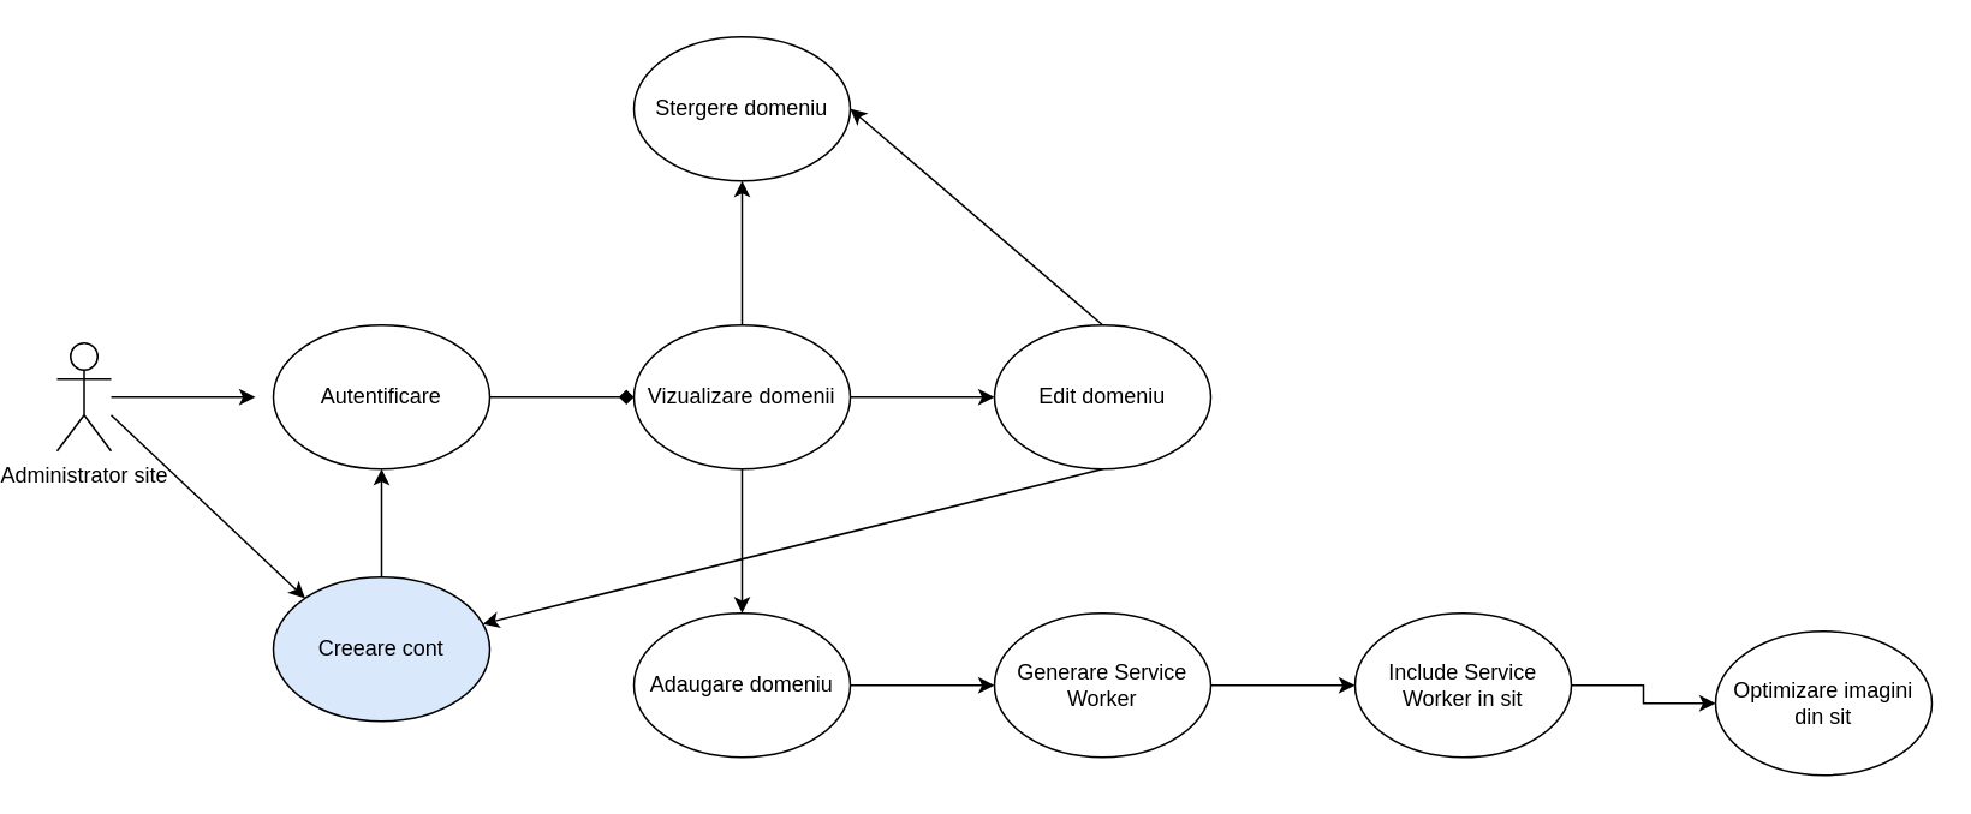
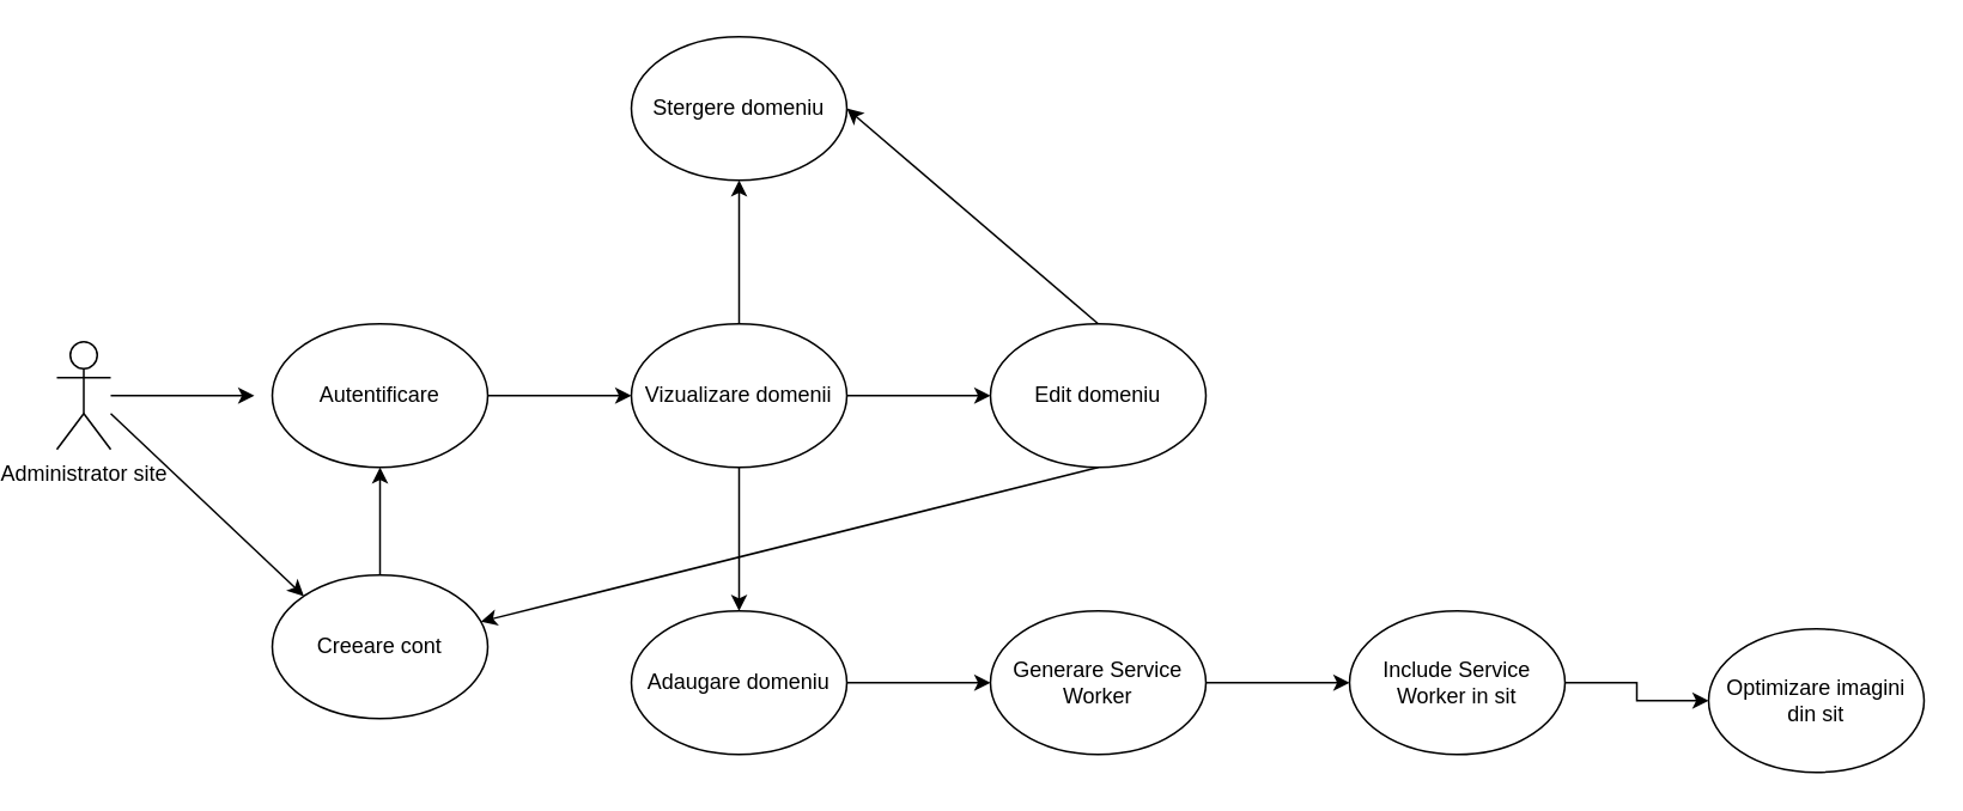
- <mxCell id="4" value="" style="edgeStyle=orthogonalEdgeStyle;rounded=0;orthogonalLoop=1;jettySize=auto;html=1;endArrow=diamond;" parent="1" source="5" target="9" edge="1"><mxGeometry relative="1" as="geometry" /></mxCell>
+ <mxCell id="4" value="" style="edgeStyle=orthogonalEdgeStyle;rounded=0;orthogonalLoop=1;jettySize=auto;html=1;" parent="1" source="5" target="9" edge="1"><mxGeometry relative="1" as="geometry" /></mxCell>
- <mxCell id="19" value="Creeare cont" style="ellipse;whiteSpace=wrap;html=1;fillColor=#dae8fc;" parent="1" vertex="1"><mxGeometry x="140" y="320" width="120" height="80" as="geometry" /></mxCell>
+ <mxCell id="19" value="Creeare cont" style="ellipse;whiteSpace=wrap;html=1;" parent="1" vertex="1"><mxGeometry x="140" y="320" width="120" height="80" as="geometry" /></mxCell>
